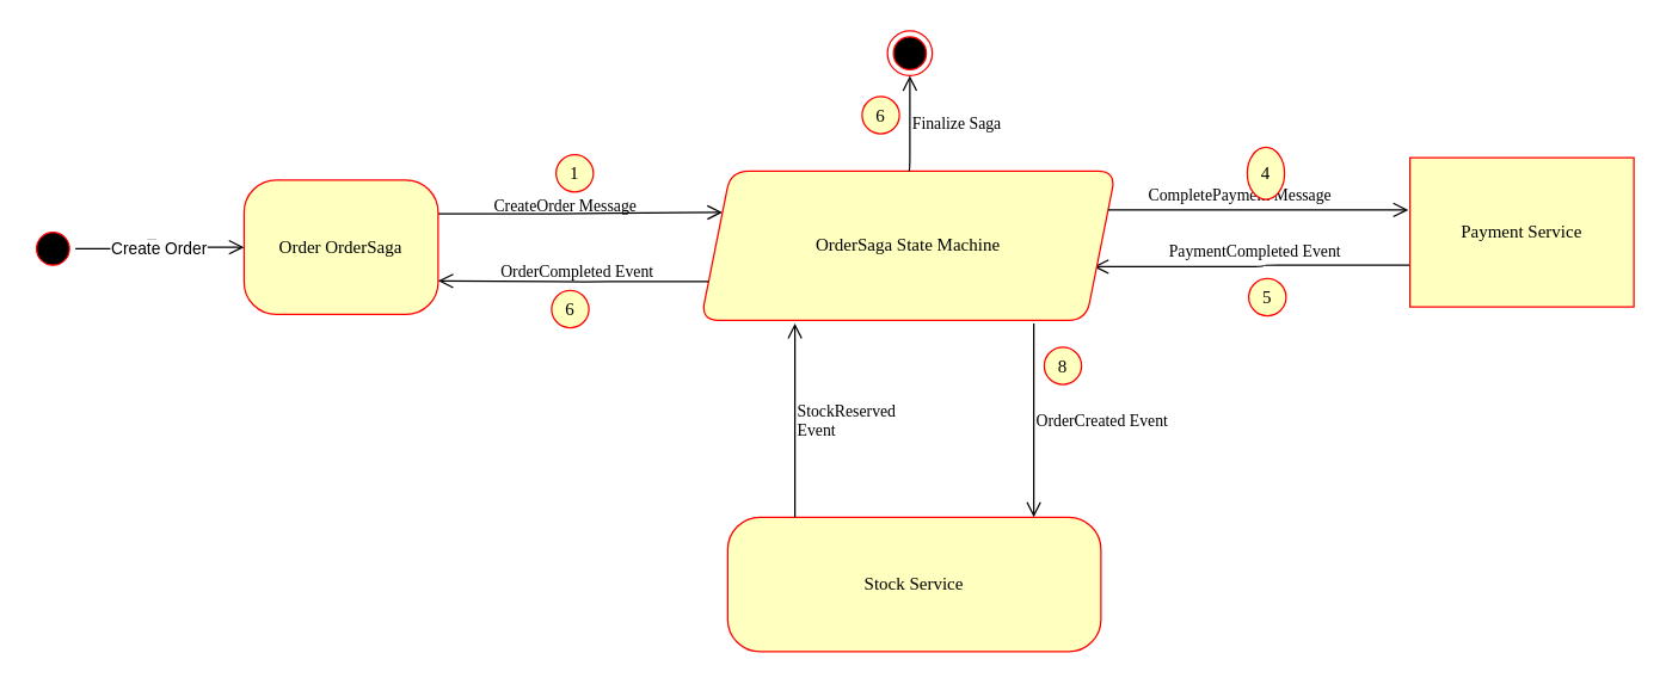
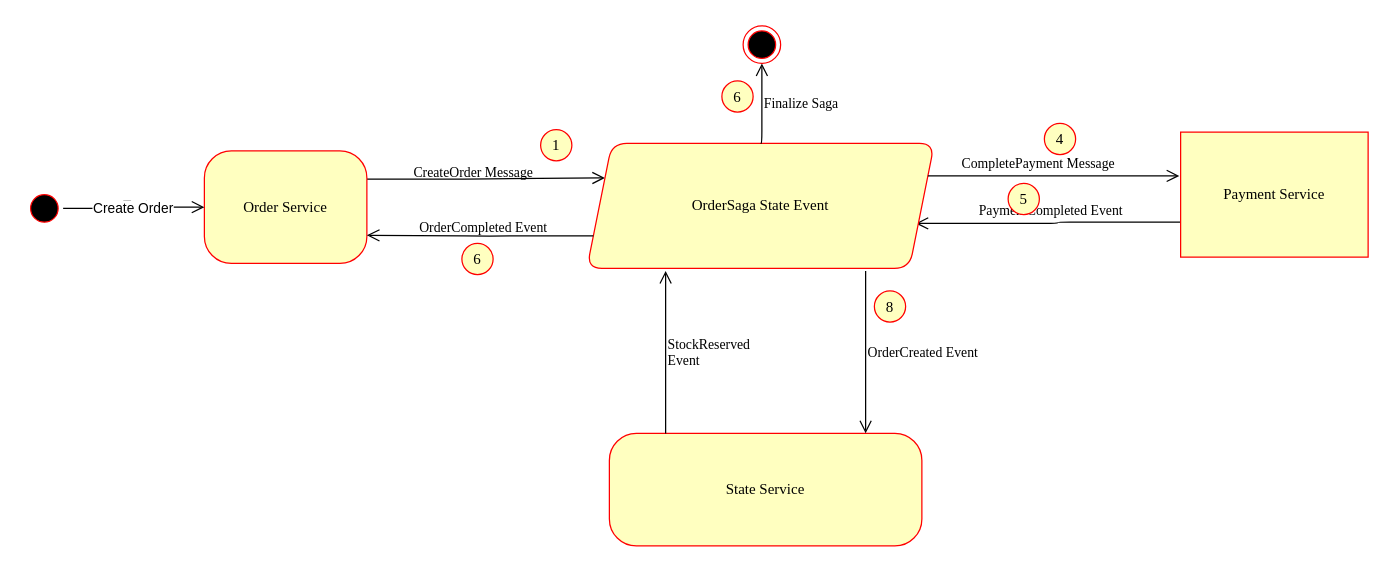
- <mxCell id="17" value="1" style="ellipse;whiteSpace=wrap;html=1;aspect=fixed;rounded=1;shadow=0;comic=0;strokeColor=#ff0000;align=center;verticalAlign=middle;arcSize=24;fontFamily=Verdana;fontSize=12;fontColor=#000000;labelBackgroundColor=none;fillColor=#ffffc0;" vertex="1" parent="1"><mxGeometry x="372" y="103" width="25" height="25" as="geometry" /></mxCell>
+ <mxCell id="17" value="1" style="ellipse;whiteSpace=wrap;html=1;aspect=fixed;rounded=1;shadow=0;comic=0;strokeColor=#ff0000;align=center;verticalAlign=middle;arcSize=24;fontFamily=Verdana;fontSize=12;fontColor=#000000;labelBackgroundColor=none;fillColor=#ffffc0;" vertex="1" parent="1"><mxGeometry x="432" y="103" width="25" height="25" as="geometry" /></mxCell>
- <mxCell id="21" value="4" style="ellipse;whiteSpace=wrap;html=1;aspect=fixed;rounded=1;shadow=0;comic=0;strokeColor=#ff0000;align=center;verticalAlign=middle;arcSize=24;fontFamily=Verdana;fontSize=12;fontColor=#000000;labelBackgroundColor=none;fillColor=#ffffc0;" vertex="1" parent="1"><mxGeometry x="835" y="98" width="25" height="35" as="geometry" /></mxCell>
+ <mxCell id="21" value="4" style="ellipse;whiteSpace=wrap;html=1;aspect=fixed;rounded=1;shadow=0;comic=0;strokeColor=#ff0000;align=center;verticalAlign=middle;arcSize=24;fontFamily=Verdana;fontSize=12;fontColor=#000000;labelBackgroundColor=none;fillColor=#ffffc0;" vertex="1" parent="1"><mxGeometry x="835" y="98" width="25" height="25" as="geometry" /></mxCell>
- <mxCell id="15" value="OrderSaga State Machine" style="shape=parallelogram;perimeter=parallelogramPerimeter;whiteSpace=wrap;html=1;fixedSize=1;rounded=1;shadow=0;comic=0;strokeColor=#ff0000;align=center;verticalAlign=middle;arcSize=24;fontFamily=Verdana;fontSize=12;fontColor=#000000;labelBackgroundColor=none;fillColor=#ffffc0;" vertex="1" parent="1"><mxGeometry x="469" y="114" width="278" height="100" as="geometry" /></mxCell>
+ <mxCell id="15" value="OrderSaga State Event" style="shape=parallelogram;perimeter=parallelogramPerimeter;whiteSpace=wrap;html=1;fixedSize=1;rounded=1;shadow=0;comic=0;strokeColor=#ff0000;align=center;verticalAlign=middle;arcSize=24;fontFamily=Verdana;fontSize=12;fontColor=#000000;labelBackgroundColor=none;fillColor=#ffffc0;" vertex="1" parent="1"><mxGeometry x="469" y="114" width="278" height="100" as="geometry" /></mxCell>
- <mxCell id="6" value="Order OrderSaga" style="rounded=1;whiteSpace=wrap;html=1;arcSize=24;fillColor=#ffffc0;strokeColor=#ff0000;shadow=0;comic=0;labelBackgroundColor=none;fontFamily=Verdana;fontSize=12;fontColor=#000000;align=center;" parent="1" vertex="1"><mxGeometry x="163" y="120" width="130" height="90" as="geometry" /></mxCell>
+ <mxCell id="6" value="Order Service" style="rounded=1;whiteSpace=wrap;html=1;arcSize=24;fillColor=#ffffc0;strokeColor=#ff0000;shadow=0;comic=0;labelBackgroundColor=none;fontFamily=Verdana;fontSize=12;fontColor=#000000;align=center;" parent="1" vertex="1"><mxGeometry x="163" y="120" width="130" height="90" as="geometry" /></mxCell>
- <mxCell id="22" value="5" style="ellipse;whiteSpace=wrap;html=1;aspect=fixed;rounded=1;shadow=0;comic=0;strokeColor=#ff0000;align=center;verticalAlign=middle;arcSize=24;fontFamily=Verdana;fontSize=12;fontColor=#000000;labelBackgroundColor=none;fillColor=#ffffc0;" vertex="1" parent="1"><mxGeometry x="836" y="186" width="25" height="25" as="geometry" /></mxCell>
+ <mxCell id="22" value="5" style="ellipse;whiteSpace=wrap;html=1;aspect=fixed;rounded=1;shadow=0;comic=0;strokeColor=#ff0000;align=center;verticalAlign=middle;arcSize=24;fontFamily=Verdana;fontSize=12;fontColor=#000000;labelBackgroundColor=none;fillColor=#ffffc0;" vertex="1" parent="1"><mxGeometry x="806" y="146" width="25" height="25" as="geometry" /></mxCell>
- <mxCell id="3" value="Stock Service" style="rounded=1;whiteSpace=wrap;html=1;arcSize=24;fillColor=#ffffc0;strokeColor=#ff0000;shadow=0;comic=0;labelBackgroundColor=none;fontFamily=Verdana;fontSize=12;fontColor=#000000;align=center;" parent="1" vertex="1"><mxGeometry x="487" y="346" width="250" height="90" as="geometry" /></mxCell>
+ <mxCell id="3" value="State Service" style="rounded=1;whiteSpace=wrap;html=1;arcSize=24;fillColor=#ffffc0;strokeColor=#ff0000;shadow=0;comic=0;labelBackgroundColor=none;fontFamily=Verdana;fontSize=12;fontColor=#000000;align=center;" parent="1" vertex="1"><mxGeometry x="487" y="346" width="250" height="90" as="geometry" /></mxCell>
